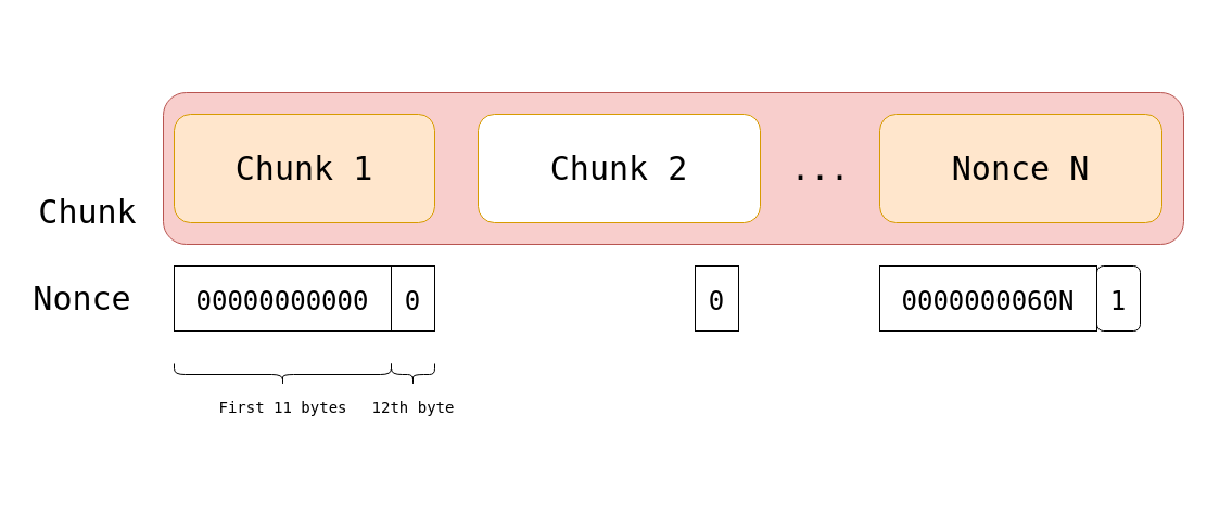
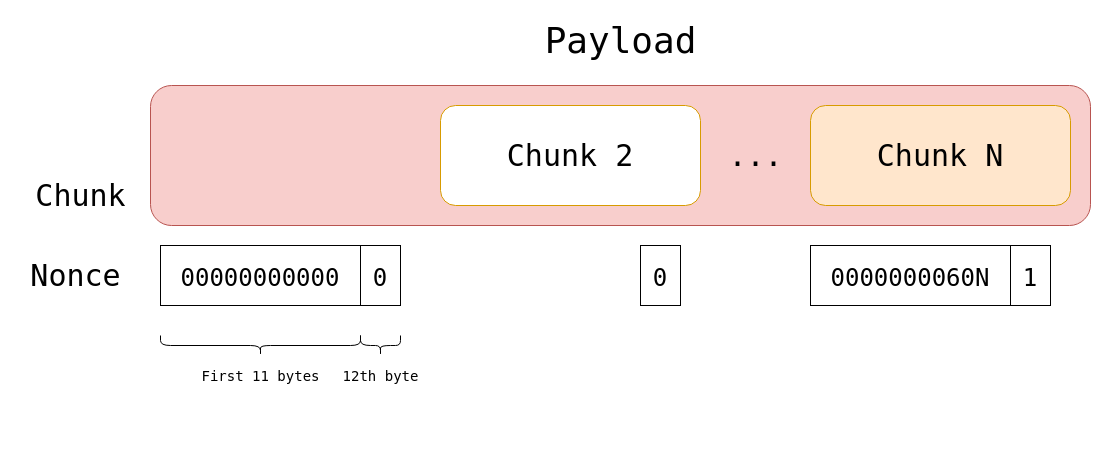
+ <mxCell id="18" value="&lt;font style=&quot;font-size: 36px;&quot;&gt;Payload&lt;/font&gt;" style="text;html=1;align=center;verticalAlign=middle;resizable=0;points=[];autosize=1;strokeColor=none;fillColor=none;fontSize=30;fontFamily=monospace;" vertex="1" parent="1"><mxGeometry x="535" y="20" width="170" height="40" as="geometry" /></mxCell>
- <mxCell id="3" value="&lt;font style=&quot;font-size: 30px;&quot; face=&quot;monospace&quot;&gt;Chunk 1&lt;/font&gt;" style="rounded=1;whiteSpace=wrap;html=1;fillColor=#ffe6cc;strokeColor=#d79b00;" vertex="1" parent="1"><mxGeometry x="160" y="105" width="240" height="100" as="geometry" /></mxCell>
- <mxCell id="8" value="&lt;font style=&quot;font-size: 30px;&quot; face=&quot;monospace&quot;&gt;Nonce N&lt;/font&gt;" style="rounded=1;whiteSpace=wrap;html=1;fillColor=#ffe6cc;strokeColor=#d79b00;" vertex="1" parent="1"><mxGeometry x="810" y="105" width="260" height="100" as="geometry" /></mxCell>
+ <mxCell id="8" value="&lt;font style=&quot;font-size: 30px;&quot; face=&quot;monospace&quot;&gt;Chunk N&lt;/font&gt;" style="rounded=1;whiteSpace=wrap;html=1;fillColor=#ffe6cc;strokeColor=#d79b00;" vertex="1" parent="1"><mxGeometry x="810" y="105" width="260" height="100" as="geometry" /></mxCell>
- <mxCell id="16" value="&lt;font style=&quot;font-size: 24px;&quot;&gt;1&lt;/font&gt;" style="whiteSpace=wrap;html=1;fontFamily=monospace;fontSize=30;fillColor=none;rounded=1;" vertex="1" parent="1"><mxGeometry x="1010" y="245" width="40" height="60" as="geometry" /></mxCell>
+ <mxCell id="16" value="&lt;font style=&quot;font-size: 24px;&quot;&gt;1&lt;/font&gt;" style="rounded=0;whiteSpace=wrap;html=1;fontFamily=monospace;fontSize=30;fillColor=none;" vertex="1" parent="1"><mxGeometry x="1010" y="245" width="40" height="60" as="geometry" /></mxCell>
